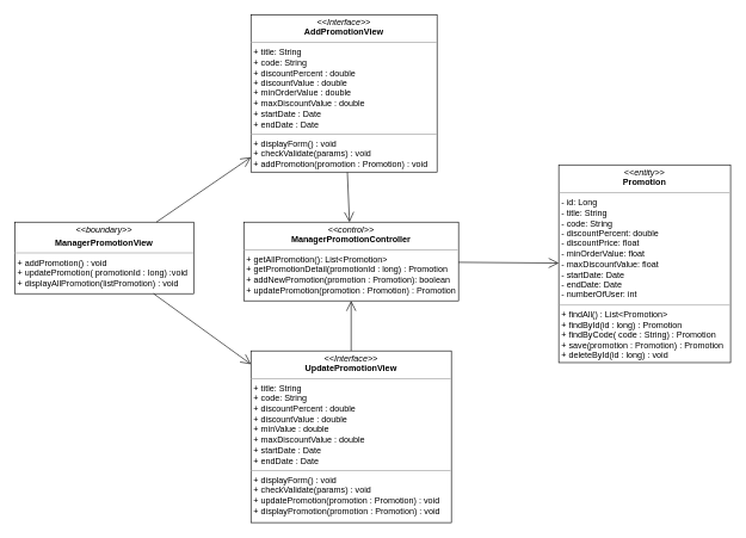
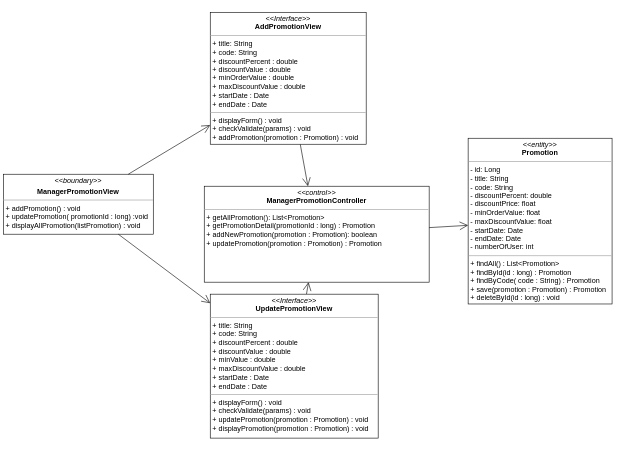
- <mxCell id="7" value="&lt;p style=&quot;margin: 0px ; margin-top: 4px ; text-align: center&quot;&gt;&lt;i&gt;&amp;lt;&amp;lt;boundary&amp;gt;&amp;gt;&lt;/i&gt;&lt;/p&gt;&lt;p style=&quot;margin: 0px ; margin-top: 4px ; text-align: center&quot;&gt;&lt;b&gt;ManagerPromotionView&lt;/b&gt;&lt;/p&gt;&lt;hr size=&quot;1&quot;&gt;&lt;p style=&quot;margin: 0px ; margin-left: 4px&quot;&gt;&lt;span&gt;+ addPromotion() : void&lt;/span&gt;&lt;br&gt;&lt;/p&gt;&lt;p style=&quot;margin: 0px ; margin-left: 4px&quot;&gt;&lt;span&gt;+ updatePromotion( promotionId : long) :void&lt;/span&gt;&lt;/p&gt;&lt;p style=&quot;margin: 0px ; margin-left: 4px&quot;&gt;+ displayAllPromotion(listPromotion) : void&lt;span&gt;&lt;br&gt;&lt;/span&gt;&lt;/p&gt;" style="verticalAlign=top;align=left;overflow=fill;fontSize=12;fontFamily=Helvetica;html=1;" vertex="1" parent="1"><mxGeometry x="20" y="310" width="250" height="100" as="geometry" /></mxCell>
+ <mxCell id="7" value="&lt;p style=&quot;margin: 0px ; margin-top: 4px ; text-align: center&quot;&gt;&lt;i&gt;&amp;lt;&amp;lt;boundary&amp;gt;&amp;gt;&lt;/i&gt;&lt;/p&gt;&lt;p style=&quot;margin: 0px ; margin-top: 4px ; text-align: center&quot;&gt;&lt;b&gt;ManagerPromotionView&lt;/b&gt;&lt;/p&gt;&lt;hr size=&quot;1&quot;&gt;&lt;p style=&quot;margin: 0px ; margin-left: 4px&quot;&gt;&lt;span&gt;+ addPromotion() : void&lt;/span&gt;&lt;br&gt;&lt;/p&gt;&lt;p style=&quot;margin: 0px ; margin-left: 4px&quot;&gt;&lt;span&gt;+ updatePromotion( promotionId : long) :void&lt;/span&gt;&lt;/p&gt;&lt;p style=&quot;margin: 0px ; margin-left: 4px&quot;&gt;+ displayAllPromotion(listPromotion) : void&lt;span&gt;&lt;br&gt;&lt;/span&gt;&lt;/p&gt;" style="verticalAlign=top;align=left;overflow=fill;fontSize=12;fontFamily=Helvetica;html=1;" vertex="1" parent="1"><mxGeometry x="5" y="290" width="250" height="100" as="geometry" /></mxCell>
- <mxCell id="3" value="&lt;p style=&quot;margin: 0px ; margin-top: 4px ; text-align: center&quot;&gt;&lt;i&gt;&amp;lt;&amp;lt;control&amp;gt;&amp;gt;&lt;/i&gt;&lt;br&gt;&lt;b&gt;ManagerPromotionController&lt;/b&gt;&lt;/p&gt;&lt;hr size=&quot;1&quot;&gt;&lt;p style=&quot;margin: 0px ; margin-left: 4px&quot;&gt;+ getAllPromotion(): List&amp;lt;Promotion&amp;gt;&lt;br&gt;&lt;/p&gt;&lt;p style=&quot;margin: 0px ; margin-left: 4px&quot;&gt;+ getPromotionDetail(promotionId : long) : Promotion&lt;/p&gt;&lt;p style=&quot;margin: 0px ; margin-left: 4px&quot;&gt;+ addNewPromotion(promotion : Promotion): boolean&lt;/p&gt;&lt;p style=&quot;margin: 0px ; margin-left: 4px&quot;&gt;+ updatePromotion(promotion : Promotion) : Promotion&lt;/p&gt;" style="verticalAlign=top;align=left;overflow=fill;fontSize=12;fontFamily=Helvetica;html=1;" parent="1" vertex="1"><mxGeometry x="340" y="310" width="300" height="110" as="geometry" /></mxCell>
+ <mxCell id="3" value="&lt;p style=&quot;margin: 0px ; margin-top: 4px ; text-align: center&quot;&gt;&lt;i&gt;&amp;lt;&amp;lt;control&amp;gt;&amp;gt;&lt;/i&gt;&lt;br&gt;&lt;b&gt;ManagerPromotionController&lt;/b&gt;&lt;/p&gt;&lt;hr size=&quot;1&quot;&gt;&lt;p style=&quot;margin: 0px ; margin-left: 4px&quot;&gt;+ getAllPromotion(): List&amp;lt;Promotion&amp;gt;&lt;br&gt;&lt;/p&gt;&lt;p style=&quot;margin: 0px ; margin-left: 4px&quot;&gt;+ getPromotionDetail(promotionId : long) : Promotion&lt;/p&gt;&lt;p style=&quot;margin: 0px ; margin-left: 4px&quot;&gt;+ addNewPromotion(promotion : Promotion): boolean&lt;/p&gt;&lt;p style=&quot;margin: 0px ; margin-left: 4px&quot;&gt;+ updatePromotion(promotion : Promotion) : Promotion&lt;/p&gt;" style="verticalAlign=top;align=left;overflow=fill;fontSize=12;fontFamily=Helvetica;html=1;" parent="1" vertex="1"><mxGeometry x="340" y="310" width="375" height="160" as="geometry" /></mxCell>
